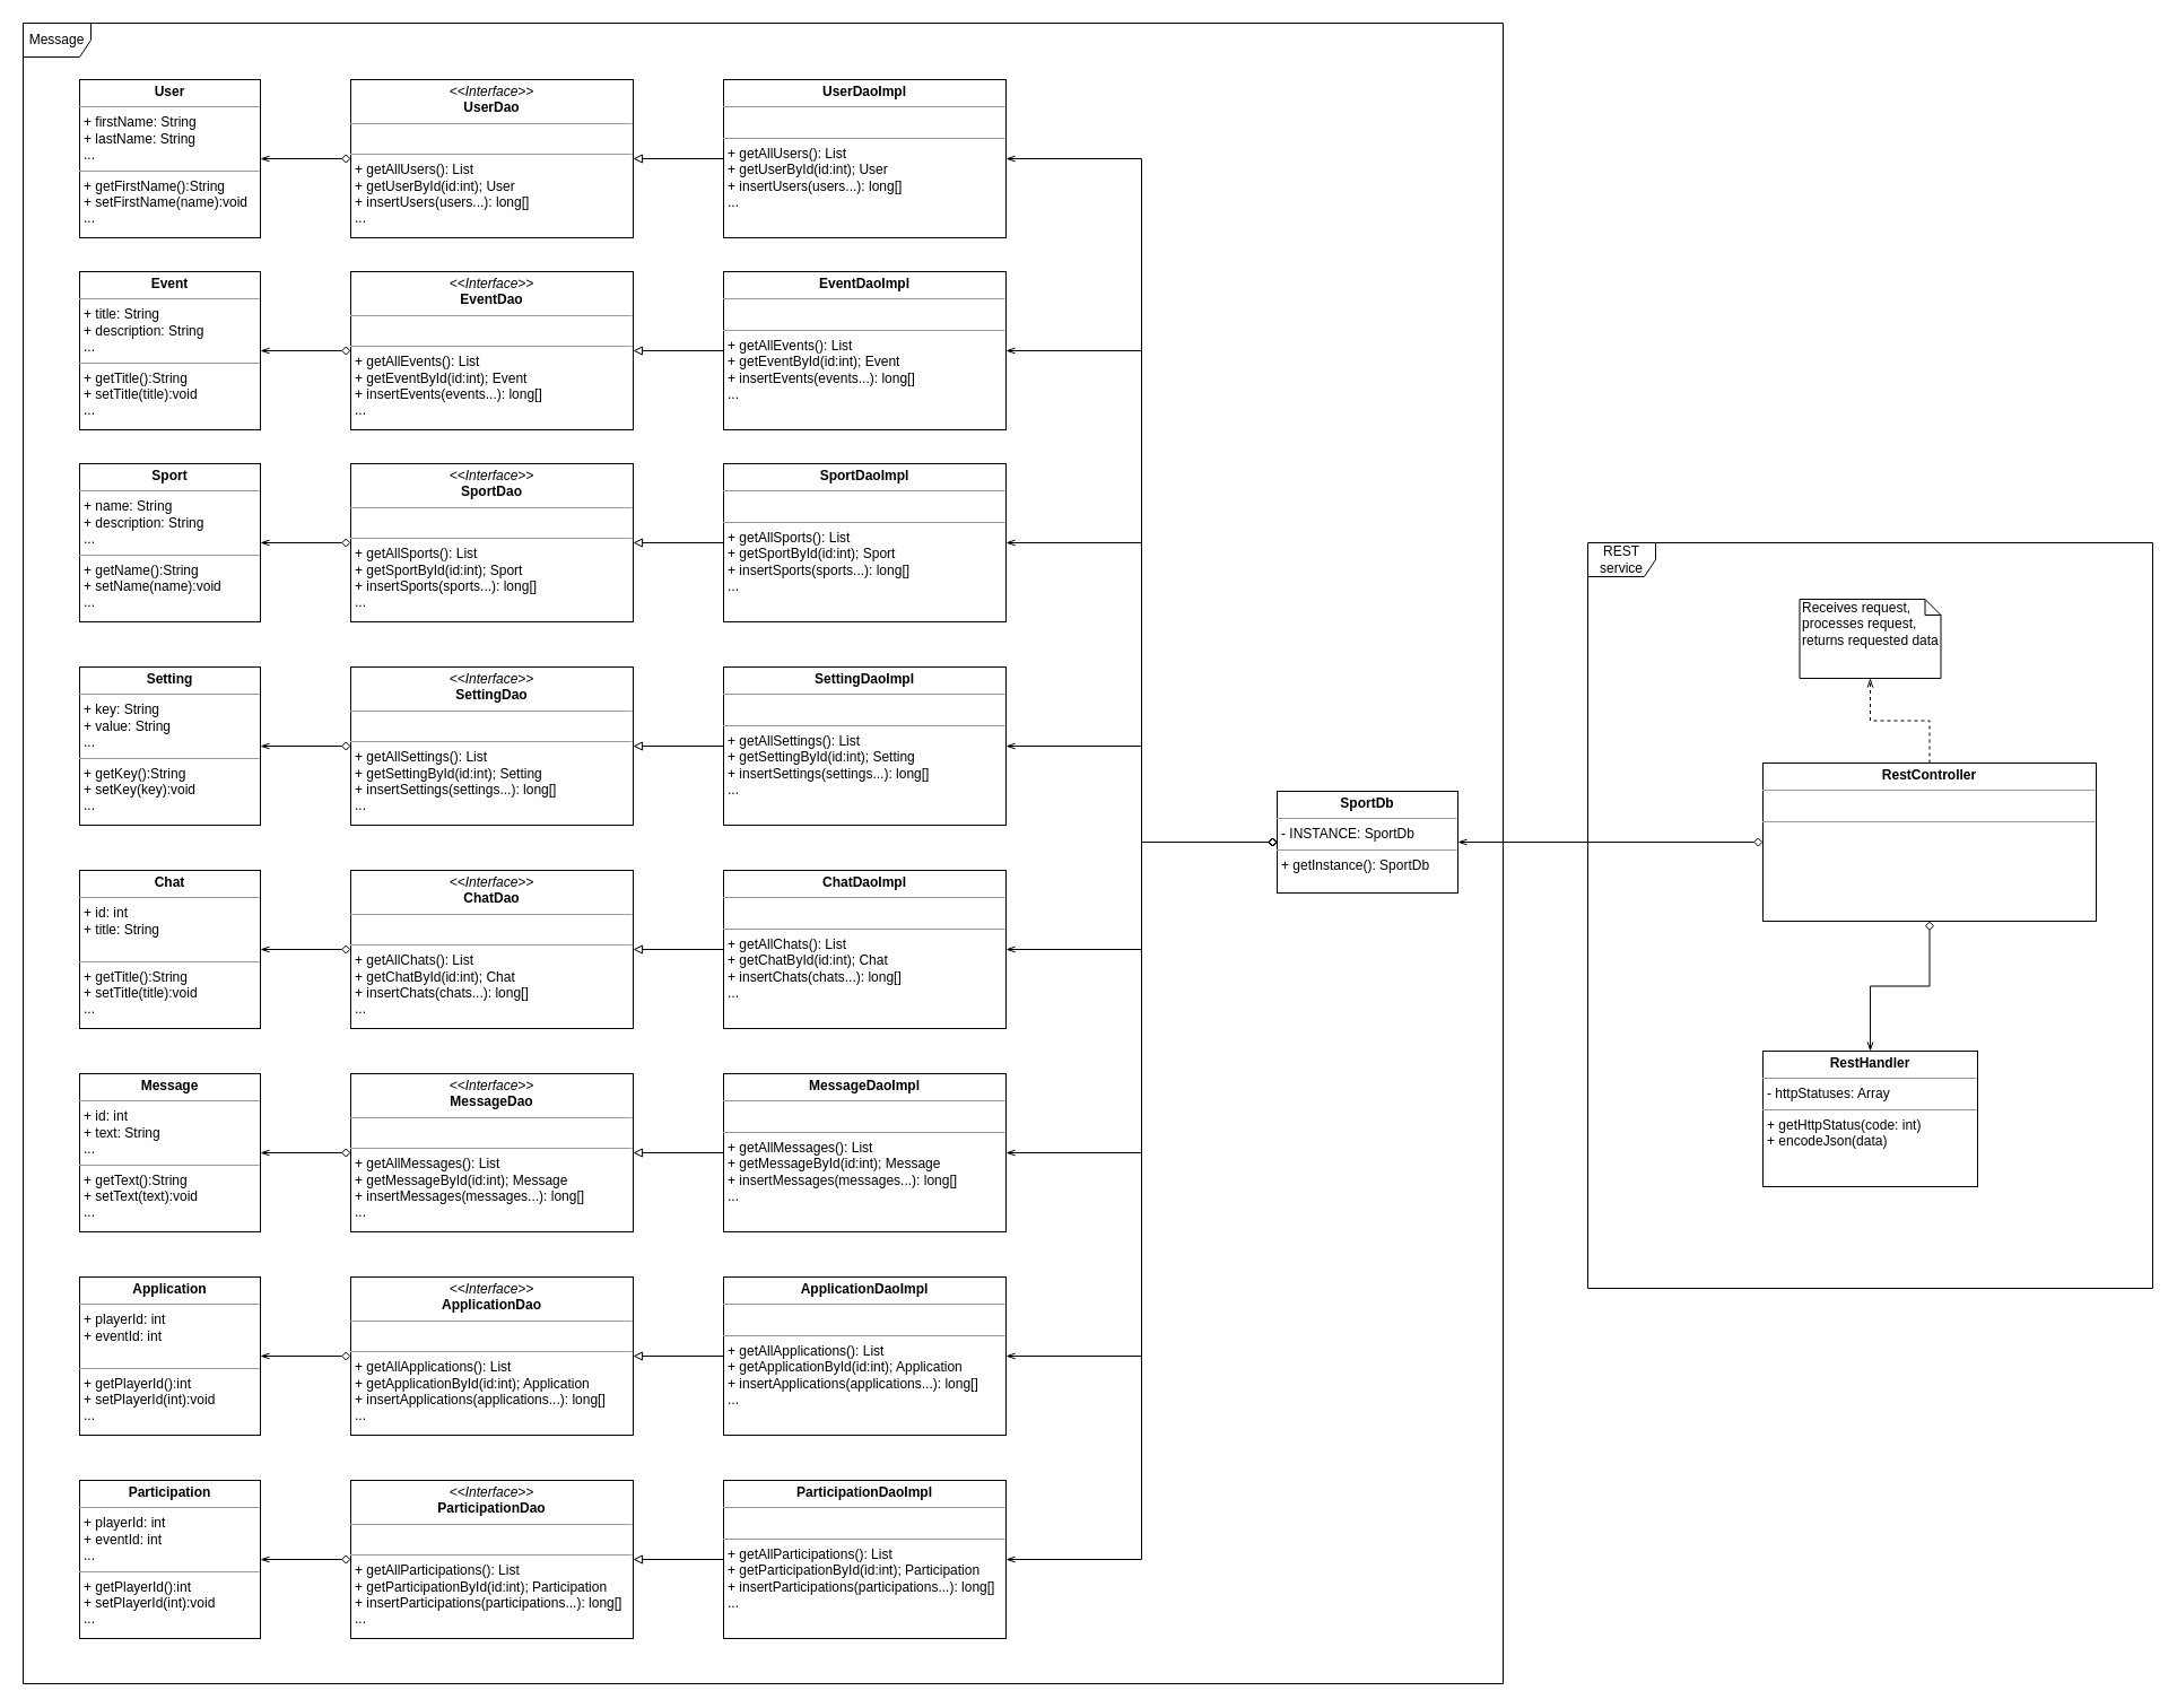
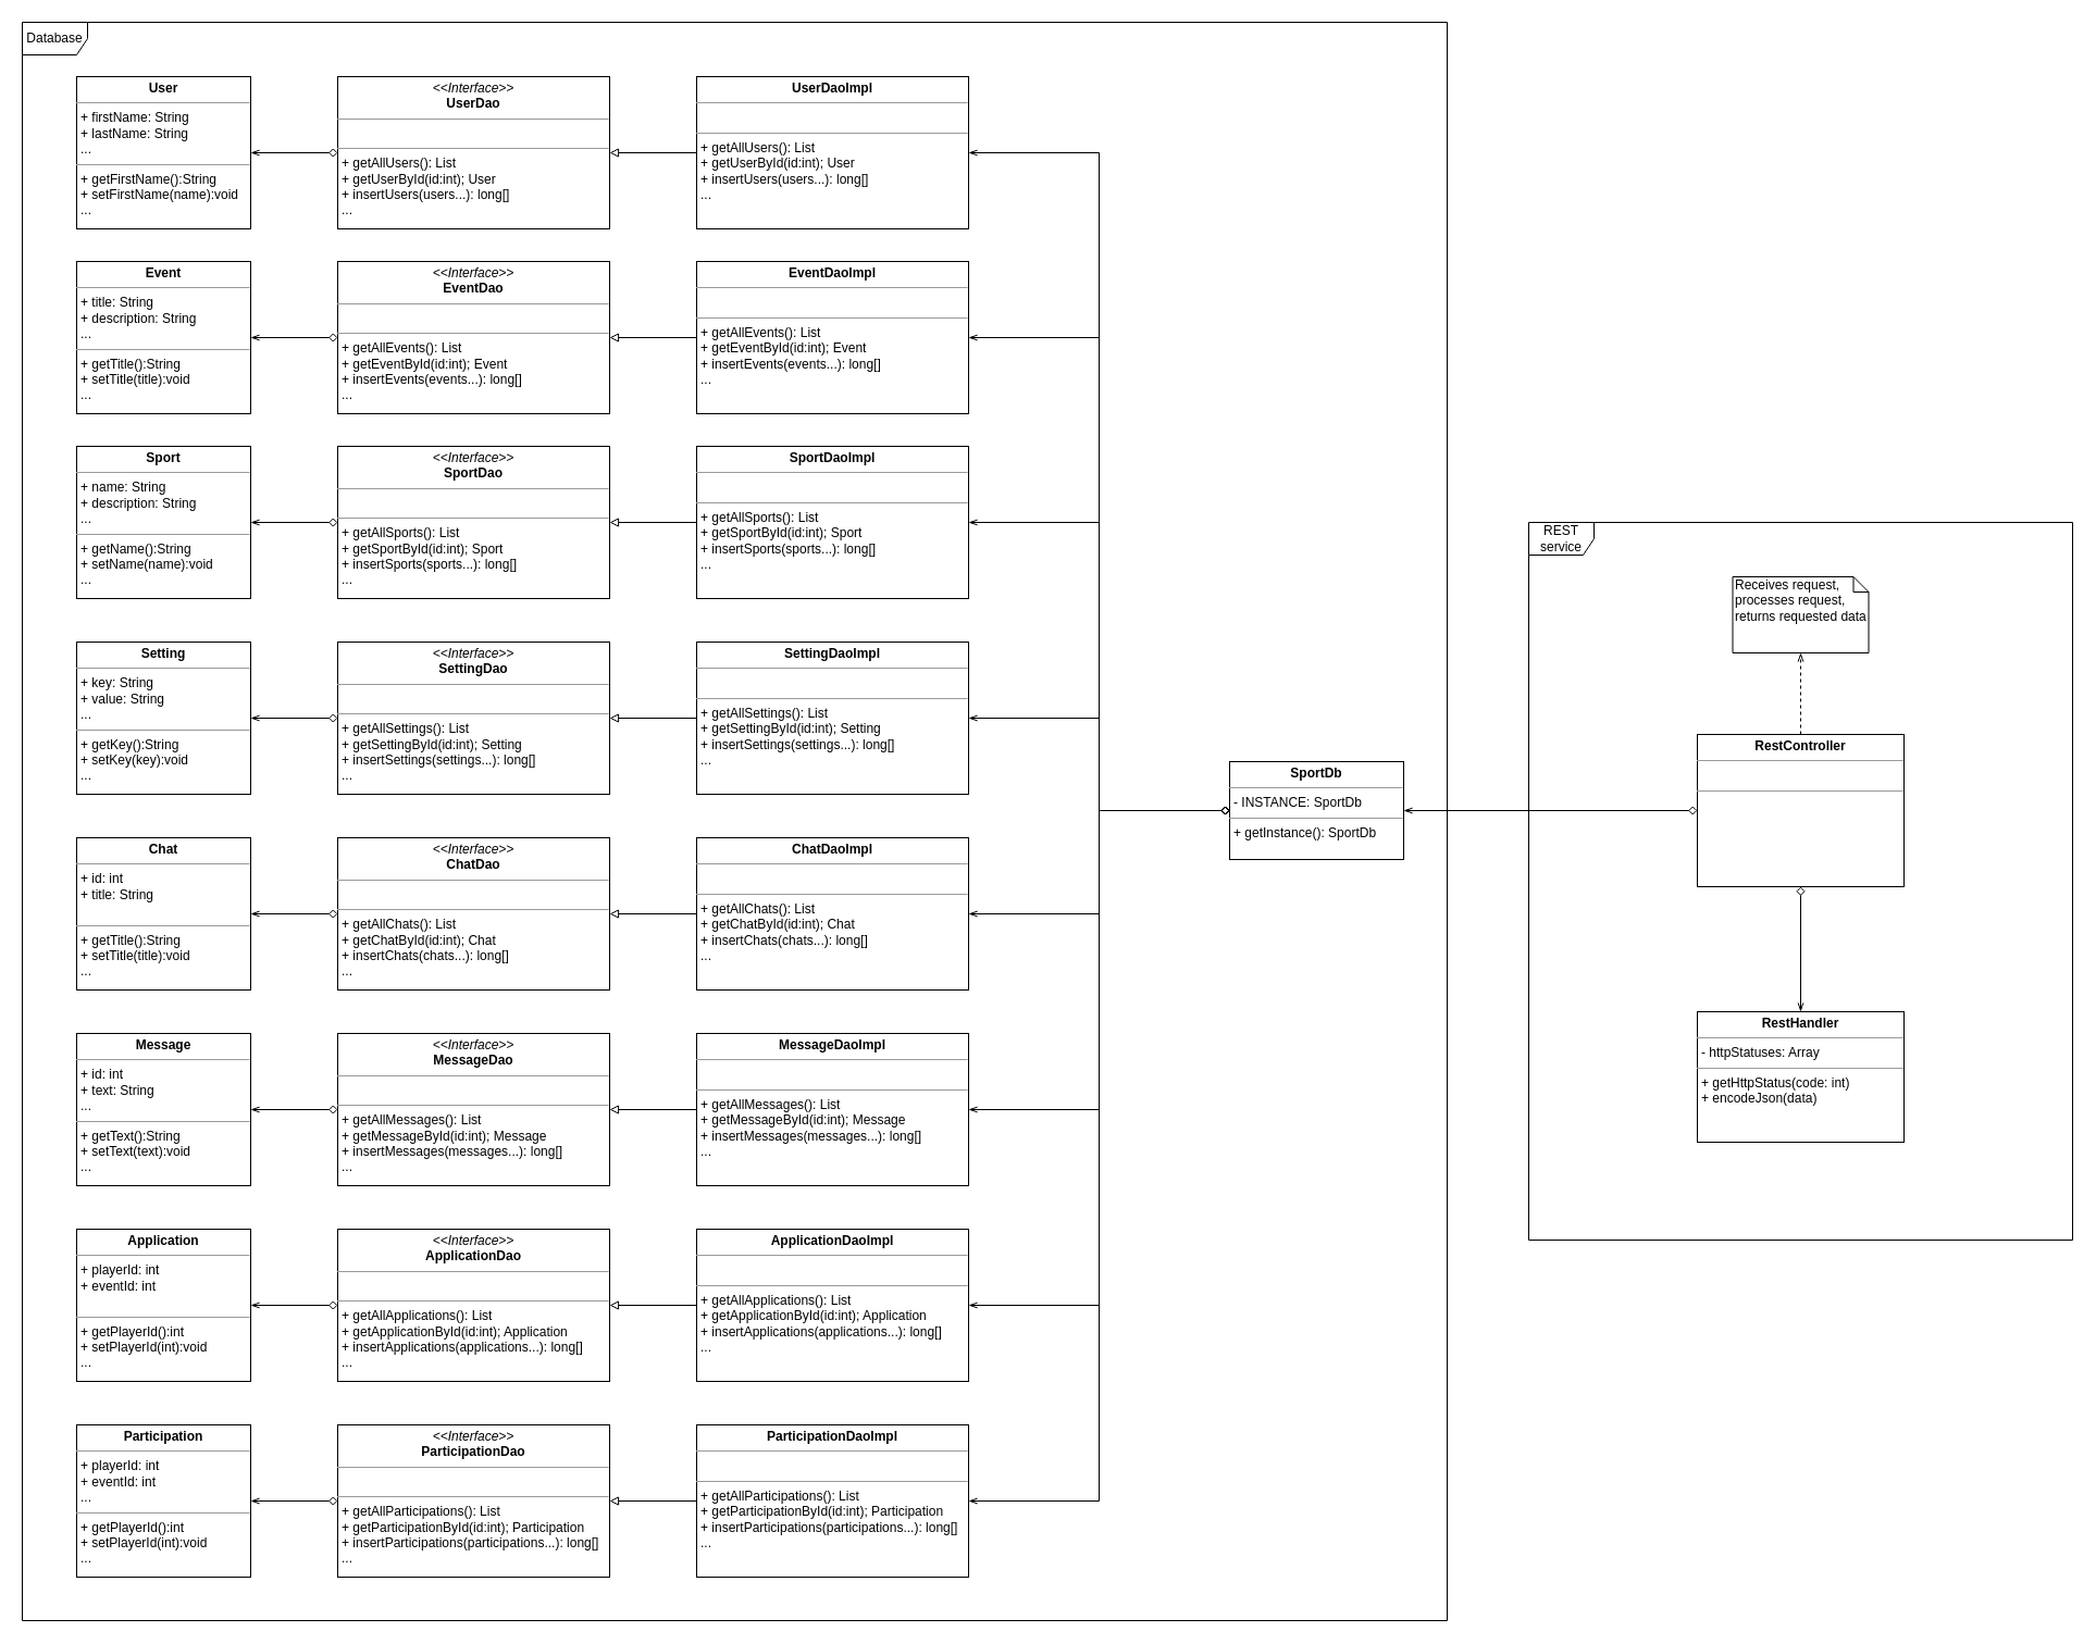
- <mxCell id="3" value="Message" style="shape=umlFrame;whiteSpace=wrap;html=1;" vertex="1" parent="1"><mxGeometry x="20" y="20" width="1310" height="1470" as="geometry" /></mxCell>
+ <mxCell id="3" value="Database" style="shape=umlFrame;whiteSpace=wrap;html=1;" vertex="1" parent="1"><mxGeometry x="20" y="20" width="1310" height="1470" as="geometry" /></mxCell>
- <mxCell id="55" value="&lt;p style=&quot;margin: 0px ; margin-top: 4px ; text-align: center&quot;&gt;&lt;b&gt;RestController&lt;/b&gt;&lt;/p&gt;&lt;hr size=&quot;1&quot;&gt;&lt;p style=&quot;margin: 0px ; margin-left: 4px&quot;&gt;&lt;br&gt;&lt;/p&gt;&lt;hr size=&quot;1&quot;&gt;&lt;p style=&quot;margin: 0px ; margin-left: 4px&quot;&gt;&lt;br&gt;&lt;br&gt;&lt;/p&gt;" style="verticalAlign=top;align=left;overflow=fill;fontSize=12;fontFamily=Helvetica;html=1;" vertex="1" parent="1"><mxGeometry x="1560" y="675" width="295" height="140" as="geometry" /></mxCell>
+ <mxCell id="55" value="&lt;p style=&quot;margin: 0px ; margin-top: 4px ; text-align: center&quot;&gt;&lt;b&gt;RestController&lt;/b&gt;&lt;/p&gt;&lt;hr size=&quot;1&quot;&gt;&lt;p style=&quot;margin: 0px ; margin-left: 4px&quot;&gt;&lt;br&gt;&lt;/p&gt;&lt;hr size=&quot;1&quot;&gt;&lt;p style=&quot;margin: 0px ; margin-left: 4px&quot;&gt;&lt;br&gt;&lt;br&gt;&lt;/p&gt;" style="verticalAlign=top;align=left;overflow=fill;fontSize=12;fontFamily=Helvetica;html=1;" vertex="1" parent="1"><mxGeometry x="1560" y="675" width="190" height="140" as="geometry" /></mxCell>
